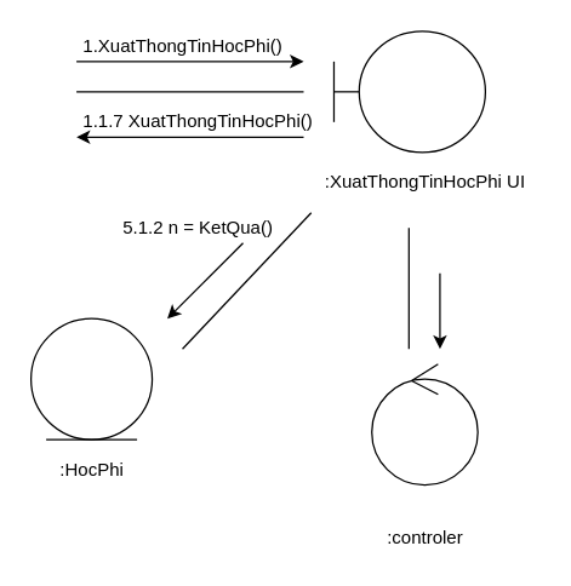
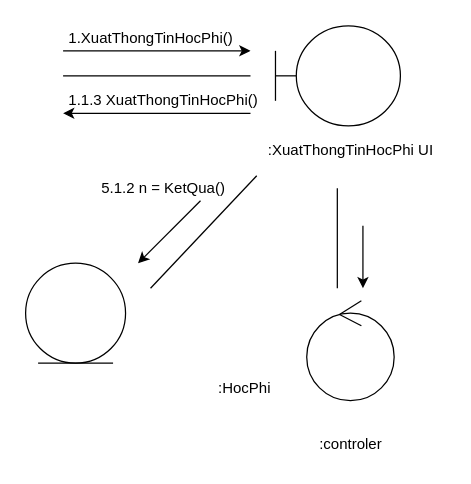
- <mxCell id="7" value="1.1.7 XuatThongTinHocPhi()" style="text;html=1;align=center;verticalAlign=middle;resizable=0;points=[];autosize=1;strokeColor=none;fillColor=none;" vertex="1" parent="1"><mxGeometry x="45" y="70" width="170" height="20" as="geometry" /></mxCell>
+ <mxCell id="7" value="1.1.3 XuatThongTinHocPhi()" style="text;html=1;align=center;verticalAlign=middle;resizable=0;points=[];autosize=1;strokeColor=none;fillColor=none;" vertex="1" parent="1"><mxGeometry x="45" y="70" width="170" height="20" as="geometry" /></mxCell>
- <mxCell id="14" value=":HocPhi" style="text;html=1;align=center;verticalAlign=middle;resizable=0;points=[];autosize=1;strokeColor=none;fillColor=none;" vertex="1" parent="1"><mxGeometry x="30" y="300" width="60" height="20" as="geometry" /></mxCell>
+ <mxCell id="14" value=":HocPhi" style="text;html=1;align=center;verticalAlign=middle;resizable=0;points=[];autosize=1;strokeColor=none;fillColor=none;" vertex="1" parent="1"><mxGeometry x="165" y="300" width="60" height="20" as="geometry" /></mxCell>
